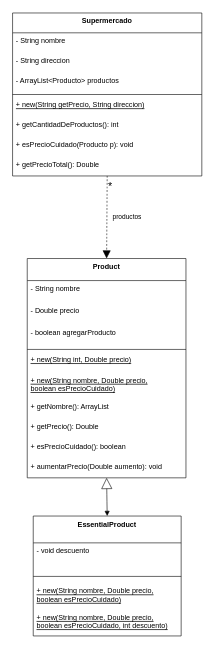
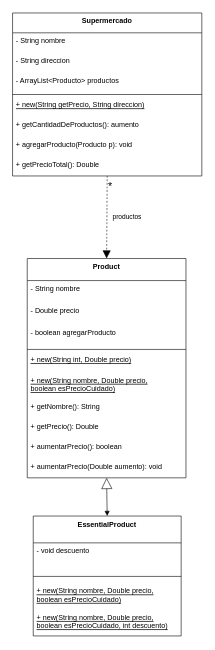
- <mxCell id="8" value="+ getCantidadDeProductos(): int" style="text;strokeColor=none;fillColor=none;align=left;verticalAlign=top;spacingLeft=4;spacingRight=4;overflow=hidden;rotatable=0;points=[[0,0.5],[1,0.5]];portConstraint=eastwest;" parent="2" vertex="1"><mxGeometry y="173.143" width="316" height="33" as="geometry" /></mxCell>
+ <mxCell id="8" value="+ getCantidadDeProductos(): aumento" style="text;strokeColor=none;fillColor=none;align=left;verticalAlign=top;spacingLeft=4;spacingRight=4;overflow=hidden;rotatable=0;points=[[0,0.5],[1,0.5]];portConstraint=eastwest;" parent="2" vertex="1"><mxGeometry y="173.143" width="316" height="33" as="geometry" /></mxCell>
- <mxCell id="9" value="+ esPrecioCuidado(Producto p): void" style="text;strokeColor=none;fillColor=none;align=left;verticalAlign=top;spacingLeft=4;spacingRight=4;overflow=hidden;rotatable=0;points=[[0,0.5],[1,0.5]];portConstraint=eastwest;" parent="2" vertex="1"><mxGeometry y="206.143" width="316" height="33" as="geometry" /></mxCell>
+ <mxCell id="9" value="+ agregarProducto(Producto p): void" style="text;strokeColor=none;fillColor=none;align=left;verticalAlign=top;spacingLeft=4;spacingRight=4;overflow=hidden;rotatable=0;points=[[0,0.5],[1,0.5]];portConstraint=eastwest;" parent="2" vertex="1"><mxGeometry y="206.143" width="316" height="33" as="geometry" /></mxCell>
- <mxCell id="18" value="+ getNombre(): ArrayList" style="text;strokeColor=none;fillColor=none;align=left;verticalAlign=top;spacingLeft=4;spacingRight=4;overflow=hidden;rotatable=0;points=[[0,0.5],[1,0.5]];portConstraint=eastwest;" vertex="1" parent="11"><mxGeometry y="234.2" width="265" height="33" as="geometry" /></mxCell>
+ <mxCell id="18" value="+ getNombre(): String" style="text;strokeColor=none;fillColor=none;align=left;verticalAlign=top;spacingLeft=4;spacingRight=4;overflow=hidden;rotatable=0;points=[[0,0.5],[1,0.5]];portConstraint=eastwest;" vertex="1" parent="11"><mxGeometry y="234.2" width="265" height="33" as="geometry" /></mxCell>
- <mxCell id="20" value="+ esPrecioCuidado(): boolean" style="text;strokeColor=none;fillColor=none;align=left;verticalAlign=top;spacingLeft=4;spacingRight=4;overflow=hidden;rotatable=0;points=[[0,0.5],[1,0.5]];portConstraint=eastwest;" vertex="1" parent="11"><mxGeometry y="300.2" width="265" height="33" as="geometry" /></mxCell>
+ <mxCell id="20" value="+ aumentarPrecio(): boolean" style="text;strokeColor=none;fillColor=none;align=left;verticalAlign=top;spacingLeft=4;spacingRight=4;overflow=hidden;rotatable=0;points=[[0,0.5],[1,0.5]];portConstraint=eastwest;" vertex="1" parent="11"><mxGeometry y="300.2" width="265" height="33" as="geometry" /></mxCell>
